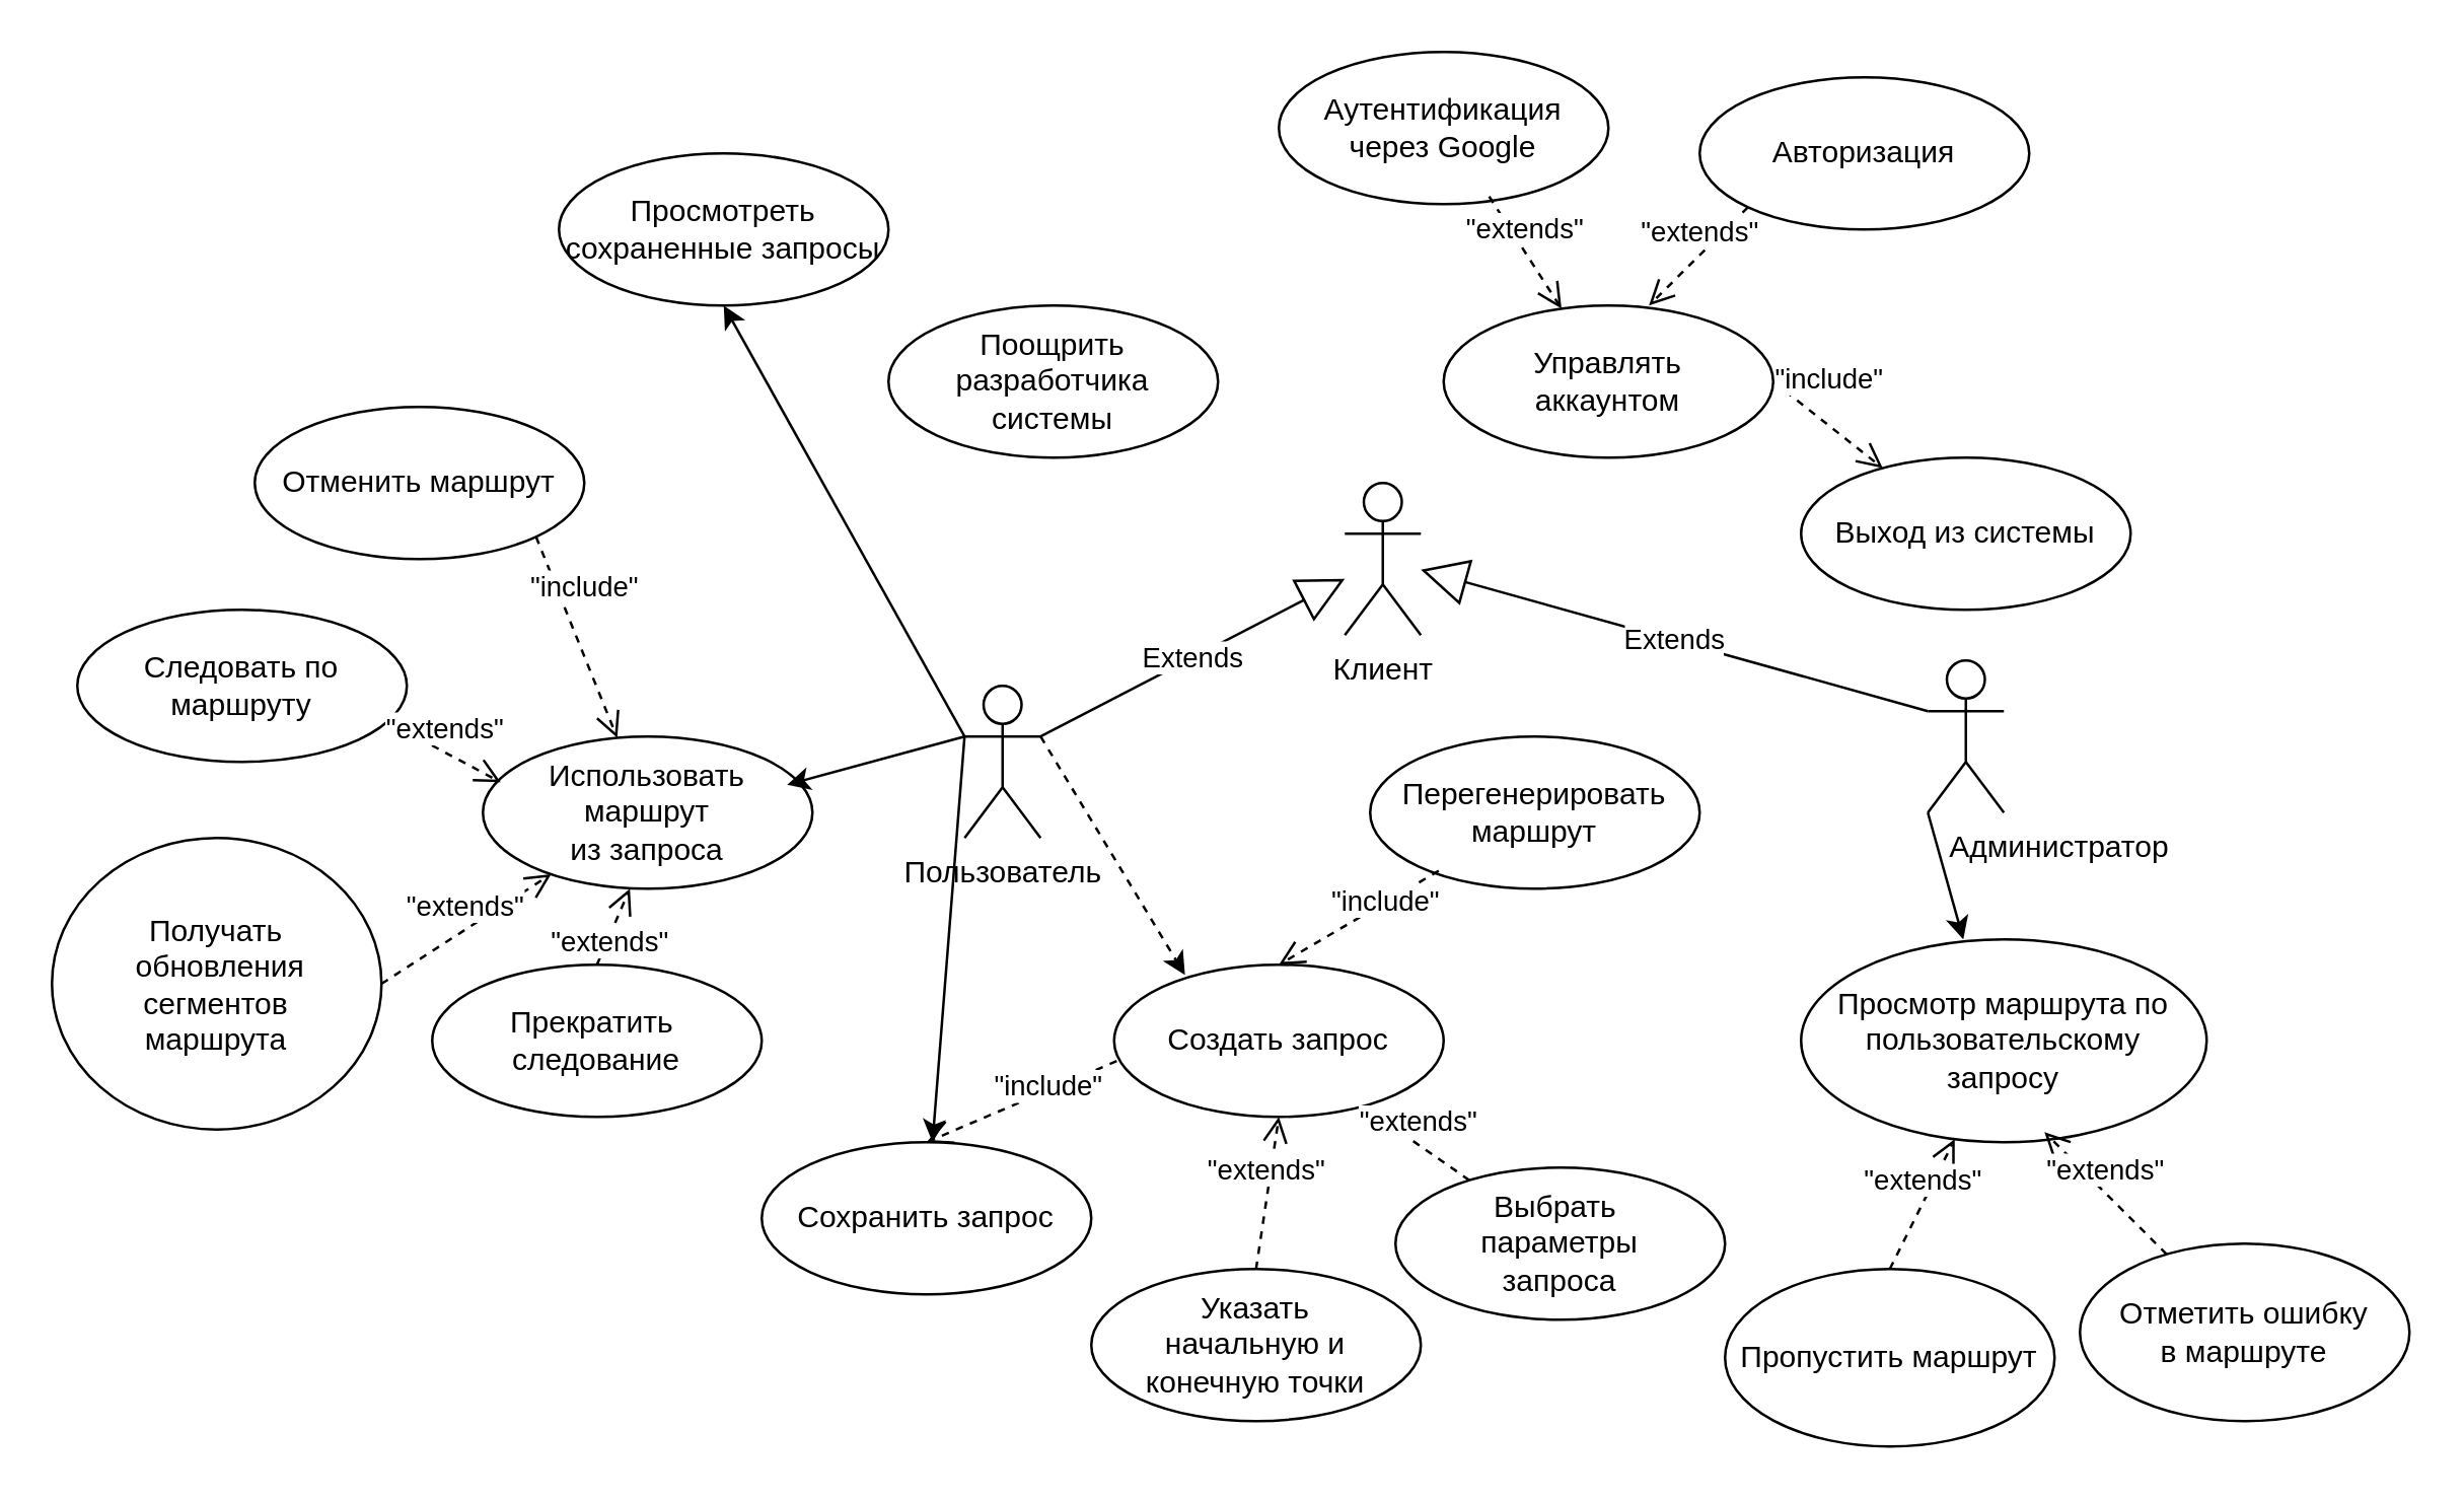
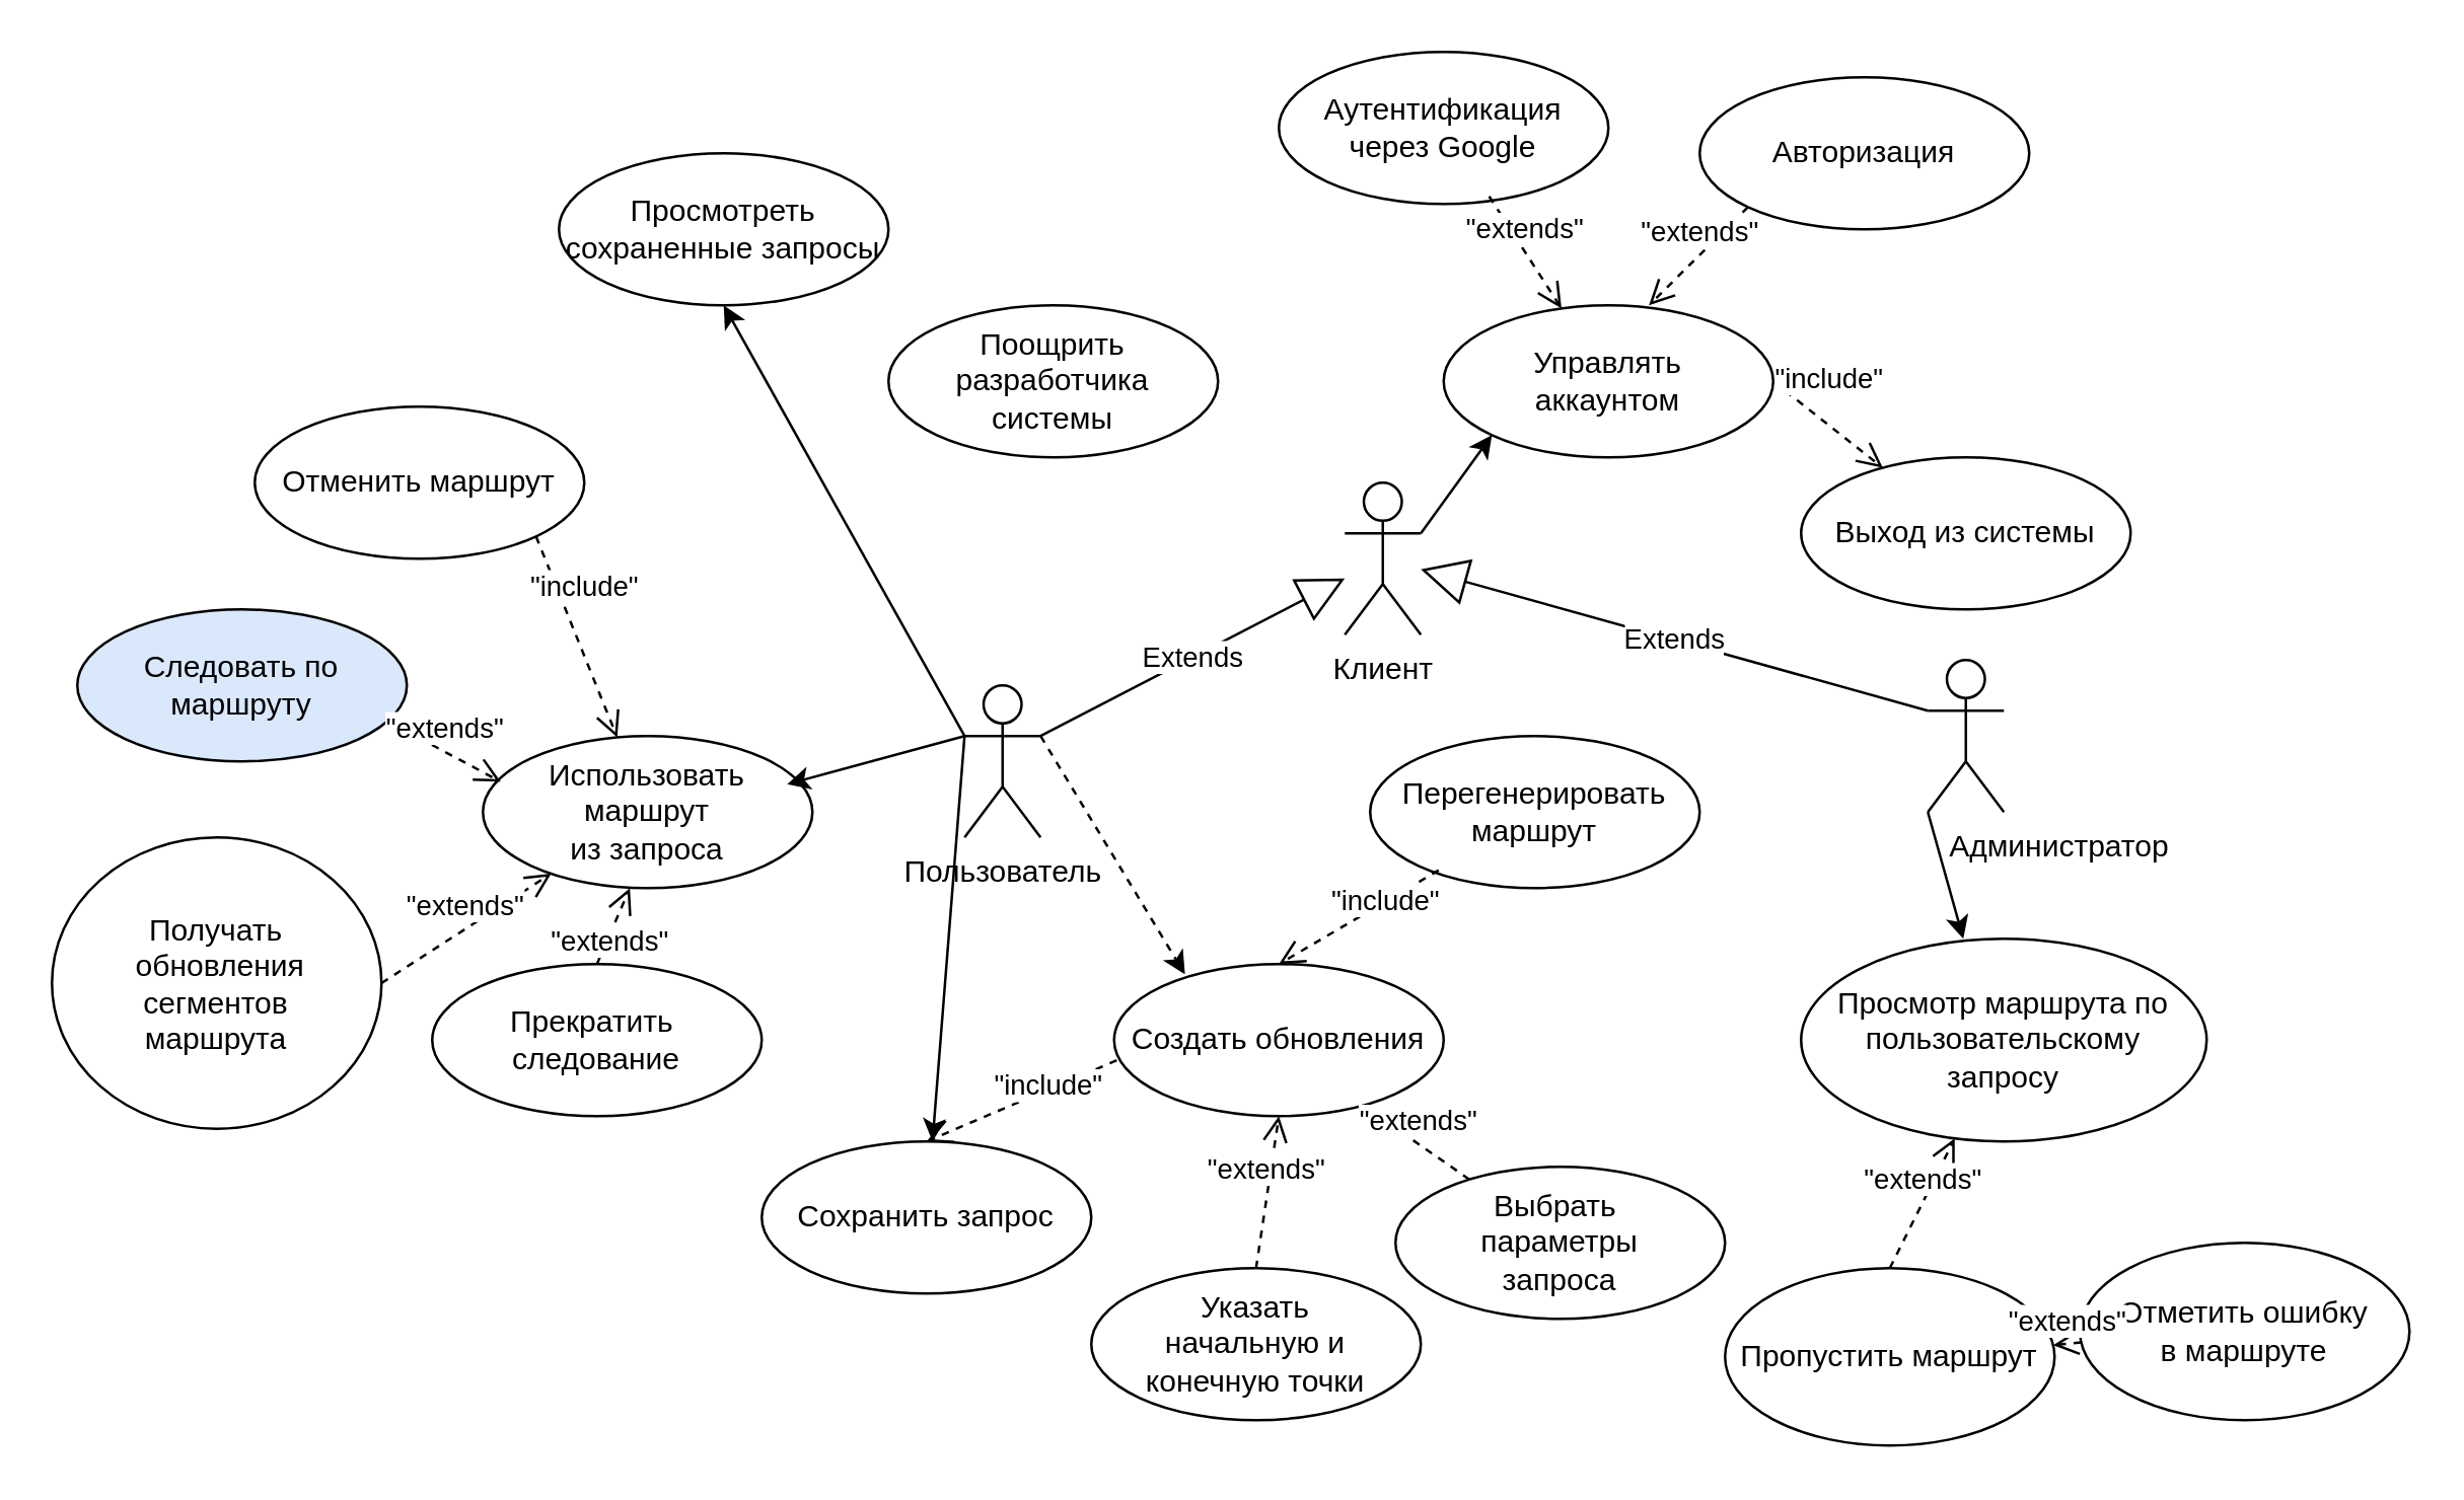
+ <mxCell id="30" value="" style="endArrow=classic;html=1;rounded=0;entryX=0;entryY=1;entryDx=0;entryDy=0;exitX=1;exitY=0.333;exitDx=0;exitDy=0;exitPerimeter=0;" edge="1" parent="1" source="3" target="15"><mxGeometry width="50" height="50" relative="1" as="geometry"><mxPoint x="480" y="350" as="sourcePoint" /><mxPoint x="530" y="300" as="targetPoint" /></mxGeometry></mxCell>
- <mxCell id="22" value="Следовать по маршруту" style="ellipse;whiteSpace=wrap;html=1;" vertex="1" parent="1"><mxGeometry x="30" y="240" width="130" height="60" as="geometry" /></mxCell>
+ <mxCell id="22" value="Следовать по маршруту" style="ellipse;whiteSpace=wrap;html=1;fillColor=#dae8fc;" vertex="1" parent="1"><mxGeometry x="30" y="240" width="130" height="60" as="geometry" /></mxCell>
- <mxCell id="10" value="Создать запрос" style="ellipse;whiteSpace=wrap;html=1;" vertex="1" parent="1"><mxGeometry x="439" y="380" width="130" height="60" as="geometry" /></mxCell>
+ <mxCell id="10" value="Создать обновления" style="ellipse;whiteSpace=wrap;html=1;" vertex="1" parent="1"><mxGeometry x="439" y="380" width="130" height="60" as="geometry" /></mxCell>
- <mxCell id="33" value="&quot;extends&quot;" style="html=1;verticalAlign=bottom;endArrow=open;dashed=1;endSize=8;curved=0;rounded=0;entryX=0.6;entryY=0.95;entryDx=0;entryDy=0;entryPerimeter=0;" edge="1" parent="1" source="7" target="5"><mxGeometry relative="1" as="geometry"><mxPoint x="755" y="510" as="sourcePoint" /><mxPoint x="781" y="459" as="targetPoint" /></mxGeometry></mxCell>
+ <mxCell id="33" value="&quot;extends&quot;" style="html=1;verticalAlign=bottom;endArrow=open;dashed=1;endSize=8;curved=0;rounded=0;" edge="1" parent="1" source="7" target="6"><mxGeometry relative="1" as="geometry"><mxPoint x="755" y="510" as="sourcePoint" /><mxPoint x="781" y="459" as="targetPoint" /></mxGeometry></mxCell>
